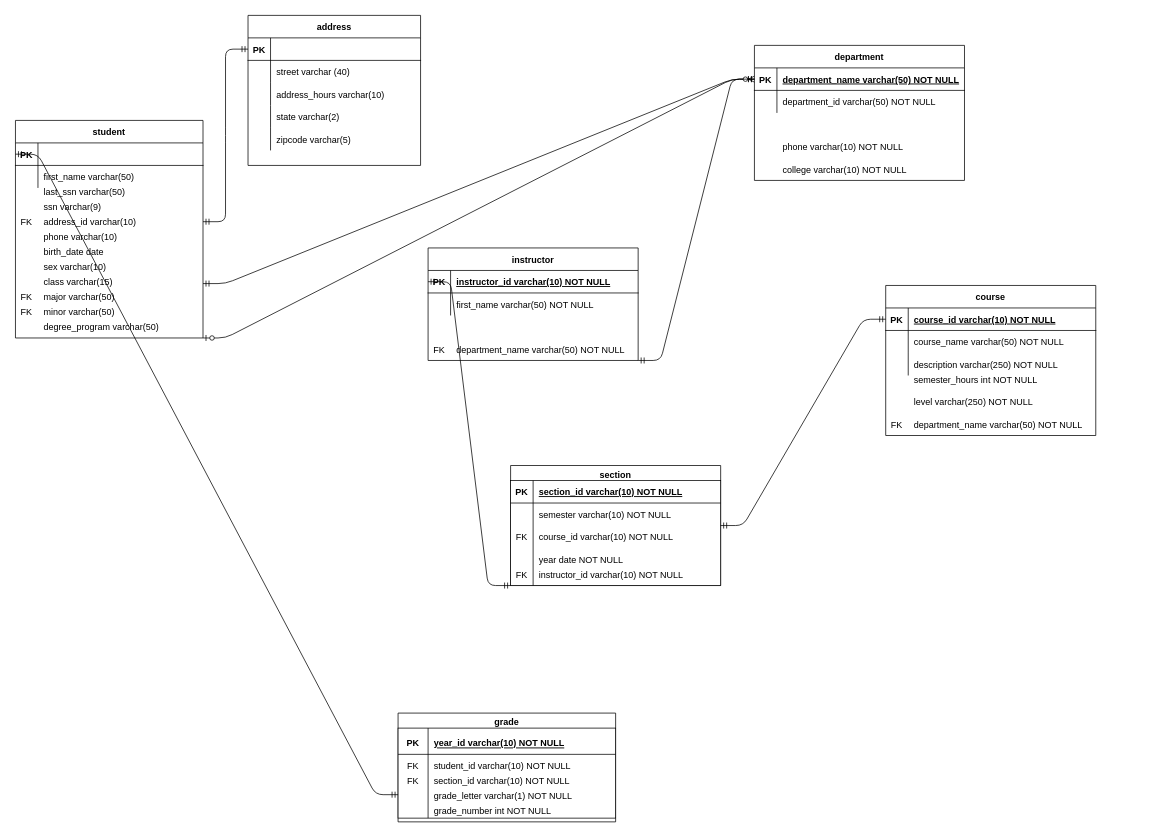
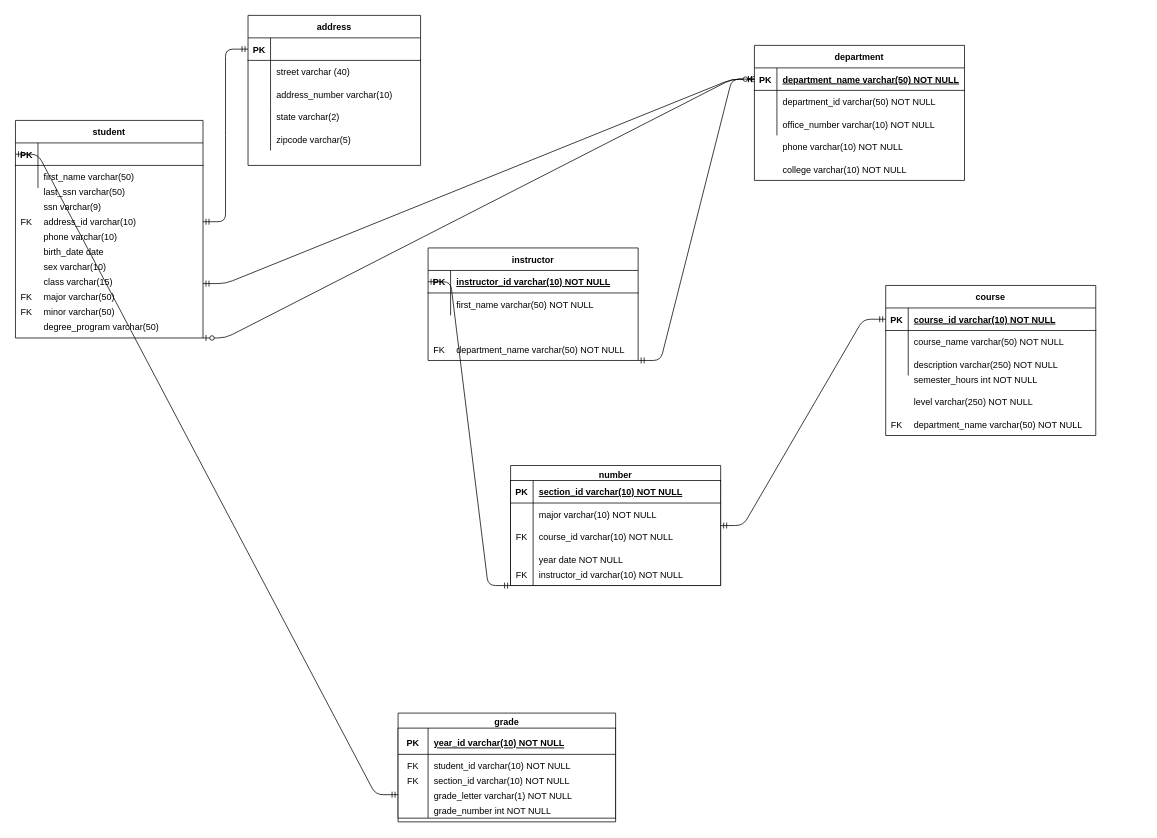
- <mxCell id="100" value="address_hours varchar(10) " style="shape=partialRectangle;connectable=0;fillColor=none;top=0;left=0;bottom=0;right=0;align=left;spacingLeft=6;overflow=hidden;" vertex="1" parent="98"><mxGeometry x="30" width="200" height="30" as="geometry" /></mxCell>
+ <mxCell id="100" value="address_number varchar(10) " style="shape=partialRectangle;connectable=0;fillColor=none;top=0;left=0;bottom=0;right=0;align=left;spacingLeft=6;overflow=hidden;" vertex="1" parent="98"><mxGeometry x="30" width="200" height="30" as="geometry" /></mxCell>
+ <mxCell id="60" value="office_number varchar(10) NOT NULL" style="shape=partialRectangle;overflow=hidden;connectable=0;fillColor=none;top=0;left=0;bottom=0;right=0;align=left;spacingLeft=6;" parent="58" vertex="1"><mxGeometry x="30" width="250" height="30" as="geometry" /></mxCell>
- <mxCell id="2" value="section" style="swimlane;" vertex="1" parent="1"><mxGeometry x="680" y="620" width="280" height="160" as="geometry"><mxRectangle x="120" y="620" width="70" height="23" as="alternateBounds" /></mxGeometry></mxCell>
+ <mxCell id="2" value="number" style="swimlane;" vertex="1" parent="1"><mxGeometry x="680" y="620" width="280" height="160" as="geometry"><mxRectangle x="120" y="620" width="70" height="23" as="alternateBounds" /></mxGeometry></mxCell>
- <mxCell id="6" value="semester varchar(10) NOT NULL" style="shape=partialRectangle;overflow=hidden;connectable=0;fillColor=none;top=0;left=0;bottom=0;right=0;align=left;spacingLeft=6;" vertex="1" parent="2"><mxGeometry x="30" y="50" width="250" height="30" as="geometry" /></mxCell>
+ <mxCell id="6" value="major varchar(10) NOT NULL" style="shape=partialRectangle;overflow=hidden;connectable=0;fillColor=none;top=0;left=0;bottom=0;right=0;align=left;spacingLeft=6;" vertex="1" parent="2"><mxGeometry x="30" y="50" width="250" height="30" as="geometry" /></mxCell>
